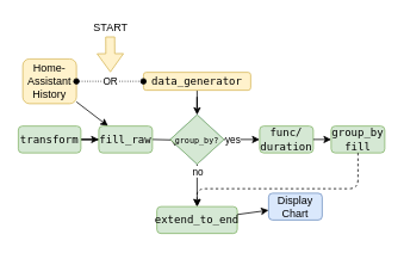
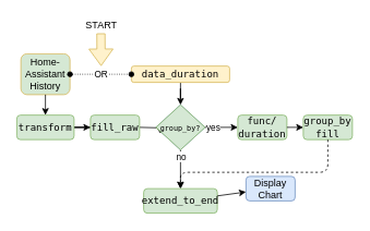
- <mxCell id="2" value="Home-Assistant History" style="rounded=1;whiteSpace=wrap;html=1;fillColor=#fff2cc;strokeColor=#d6b656;" parent="1" vertex="1"><mxGeometry x="25" y="65" width="60" height="50" as="geometry" /></mxCell>
+ <mxCell id="2" value="Home-Assistant History" style="rounded=1;whiteSpace=wrap;html=1;fillColor=#d5e8d4;strokeColor=#d6b656;" parent="1" vertex="1"><mxGeometry x="25" y="65" width="60" height="50" as="geometry" /></mxCell>
- <mxCell id="21" value="&lt;pre&gt;data_generator&lt;/pre&gt;" style="rounded=1;whiteSpace=wrap;html=1;fillColor=#fff2cc;strokeColor=#d6b656;" vertex="1" parent="1"><mxGeometry x="160" y="80" width="120" height="20" as="geometry" /></mxCell>
+ <mxCell id="21" value="&lt;pre&gt;data_duration&lt;/pre&gt;" style="rounded=1;whiteSpace=wrap;html=1;fillColor=#fff2cc;strokeColor=#d6b656;" vertex="1" parent="1"><mxGeometry x="160" y="80" width="120" height="20" as="geometry" /></mxCell>
- <mxCell id="6" value="" style="endArrow=classic;html=1;" parent="1" source="2" target="19" edge="1"><mxGeometry width="50" height="50" relative="1" as="geometry"><mxPoint x="0" y="260" as="sourcePoint" /><mxPoint x="60" y="140" as="targetPoint" /></mxGeometry></mxCell>
+ <mxCell id="6" value="" style="endArrow=classic;html=1;" parent="1" source="2" target="17" edge="1"><mxGeometry width="50" height="50" relative="1" as="geometry"><mxPoint x="0" y="260" as="sourcePoint" /><mxPoint x="60" y="140" as="targetPoint" /></mxGeometry></mxCell>
